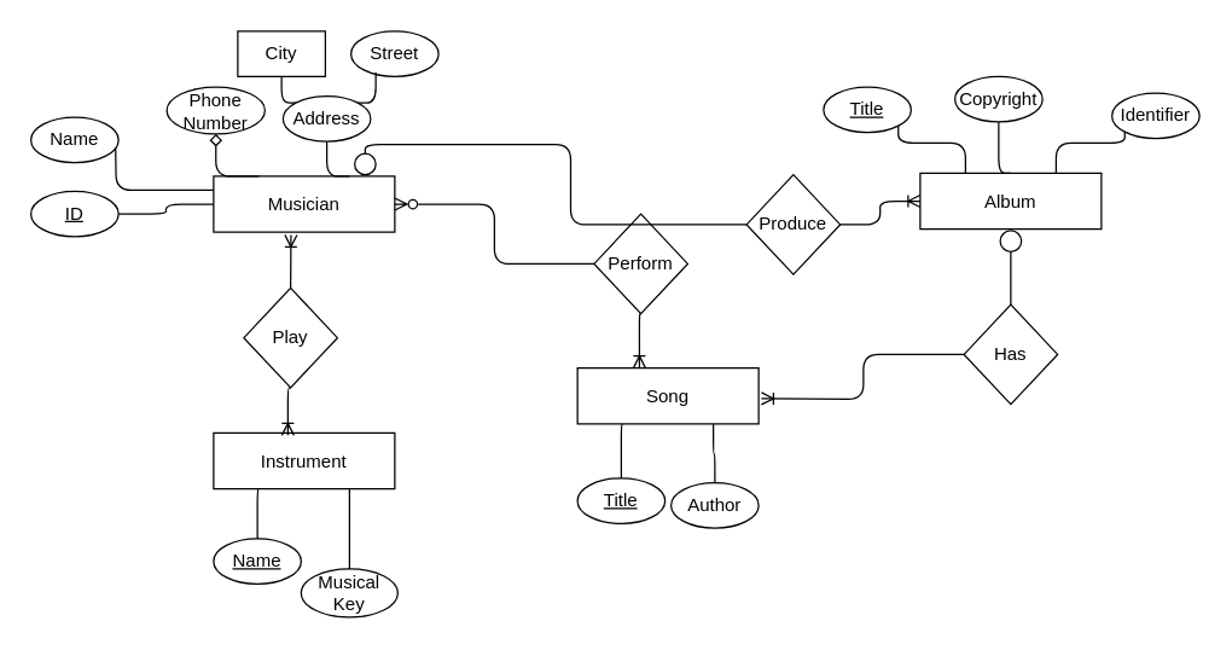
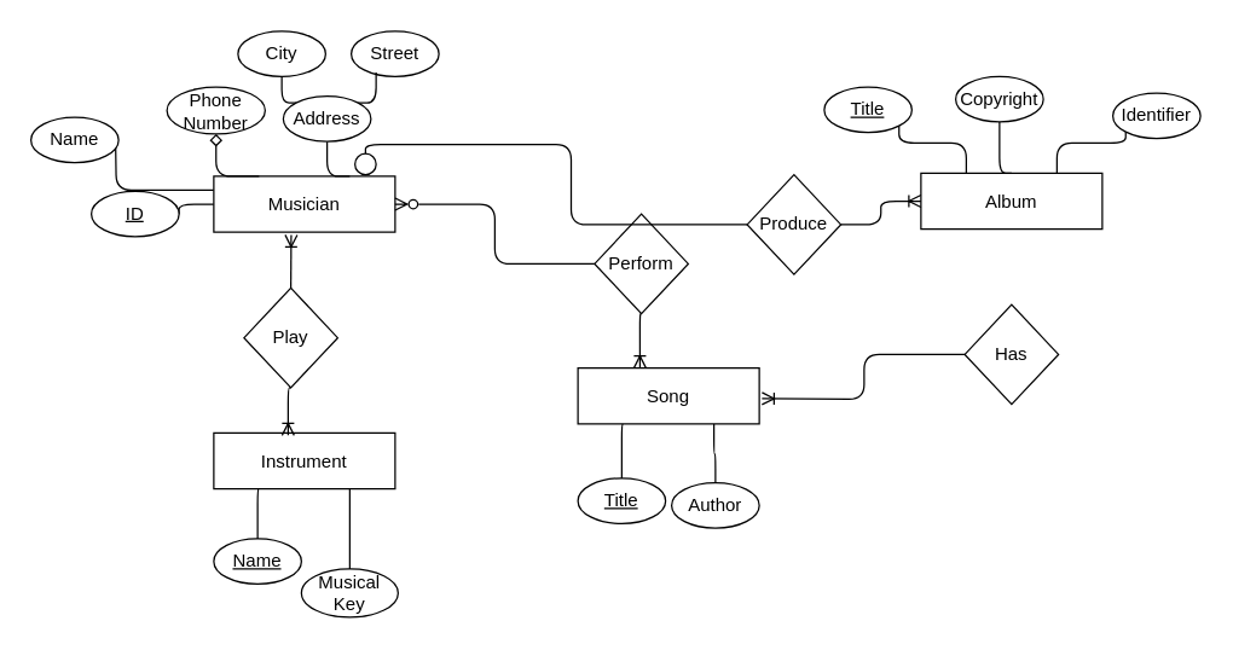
- <mxCell id="14" value="City" style="whiteSpace=wrap;html=1;rounded=0;" vertex="1" parent="1"><mxGeometry x="157" y="20" width="58" height="30" as="geometry" /></mxCell>
+ <mxCell id="14" value="City" style="ellipse;whiteSpace=wrap;html=1;" vertex="1" parent="1"><mxGeometry x="157" y="20" width="58" height="30" as="geometry" /></mxCell>
- <mxCell id="8" value="&lt;u&gt;ID&lt;/u&gt;" style="ellipse;whiteSpace=wrap;html=1;" vertex="1" parent="1"><mxGeometry x="20" y="126" width="58" height="30" as="geometry" /></mxCell>
+ <mxCell id="8" value="&lt;u&gt;ID&lt;/u&gt;" style="ellipse;whiteSpace=wrap;html=1;" vertex="1" parent="1"><mxGeometry x="60" y="126" width="58" height="30" as="geometry" /></mxCell>
- <mxCell id="39" style="edgeStyle=orthogonalEdgeStyle;curved=0;rounded=1;orthogonalLoop=1;jettySize=auto;html=1;exitX=0.5;exitY=0;exitDx=0;exitDy=0;entryX=0.5;entryY=1;entryDx=0;entryDy=0;endArrow=circle;endFill=0;" edge="1" parent="1" source="40" target="19"><mxGeometry relative="1" as="geometry" /></mxCell>
